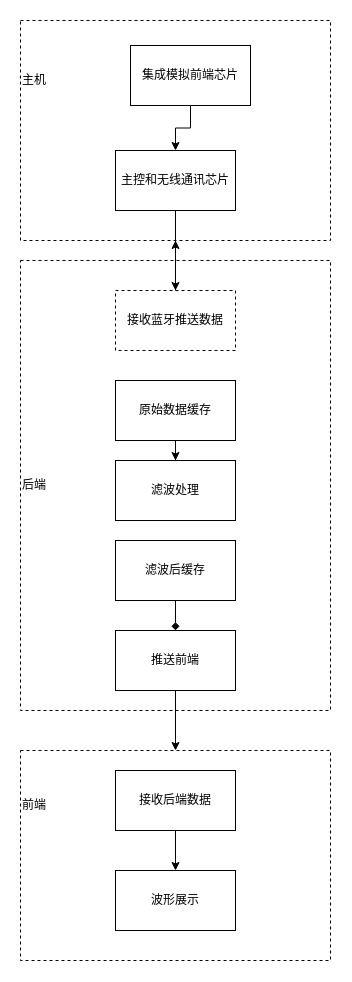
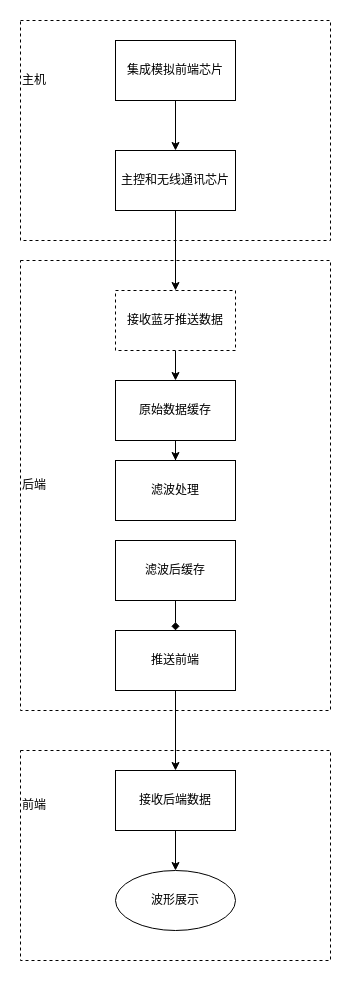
- <mxCell id="19" value="集成模拟前端芯片" style="rounded=0;whiteSpace=wrap;html=1;" parent="1" vertex="1"><mxGeometry x="130" y="45" width="120" height="60" as="geometry" /></mxCell>
+ <mxCell id="19" value="集成模拟前端芯片" style="rounded=0;whiteSpace=wrap;html=1;" parent="1" vertex="1"><mxGeometry x="115" y="40" width="120" height="60" as="geometry" /></mxCell>
- <mxCell id="6" value="" style="edgeStyle=orthogonalEdgeStyle;rounded=0;orthogonalLoop=1;jettySize=auto;html=1;" parent="1" source="7" target="17" edge="1"><mxGeometry relative="1" as="geometry" /></mxCell>
+ <mxCell id="6" value="" style="edgeStyle=orthogonalEdgeStyle;rounded=0;orthogonalLoop=1;jettySize=auto;html=1;" parent="1" source="7" target="9" edge="1"><mxGeometry relative="1" as="geometry" /></mxCell>
- <mxCell id="13" style="edgeStyle=orthogonalEdgeStyle;rounded=0;orthogonalLoop=1;jettySize=auto;html=1;exitX=0.5;exitY=1;exitDx=0;exitDy=0;" edge="1" parent="1" source="14" target="2"><mxGeometry relative="1" as="geometry" /></mxCell>
+ <mxCell id="13" style="edgeStyle=orthogonalEdgeStyle;rounded=0;orthogonalLoop=1;jettySize=auto;html=1;exitX=0.5;exitY=1;exitDx=0;exitDy=0;" edge="1" parent="1" source="14" target="16"><mxGeometry relative="1" as="geometry" /></mxCell>
- <mxCell id="22" value="波形展示" style="rounded=0;whiteSpace=wrap;html=1;" parent="1" vertex="1"><mxGeometry x="115" y="870" width="120" height="60" as="geometry" /></mxCell>
+ <mxCell id="22" value="波形展示" style="ellipse;whiteSpace=wrap;html=1;" parent="1" vertex="1"><mxGeometry x="115" y="870" width="120" height="60" as="geometry" /></mxCell>
